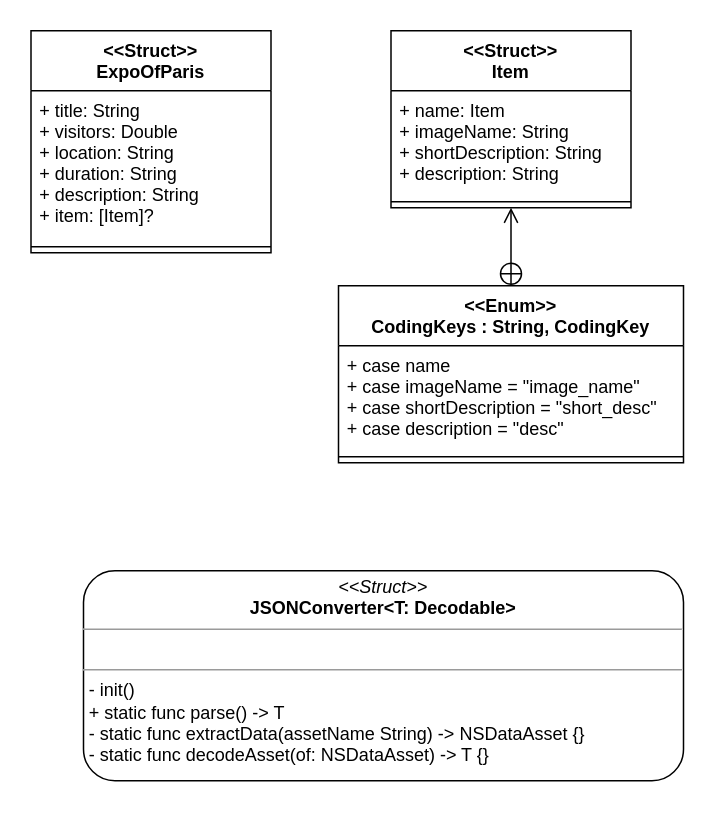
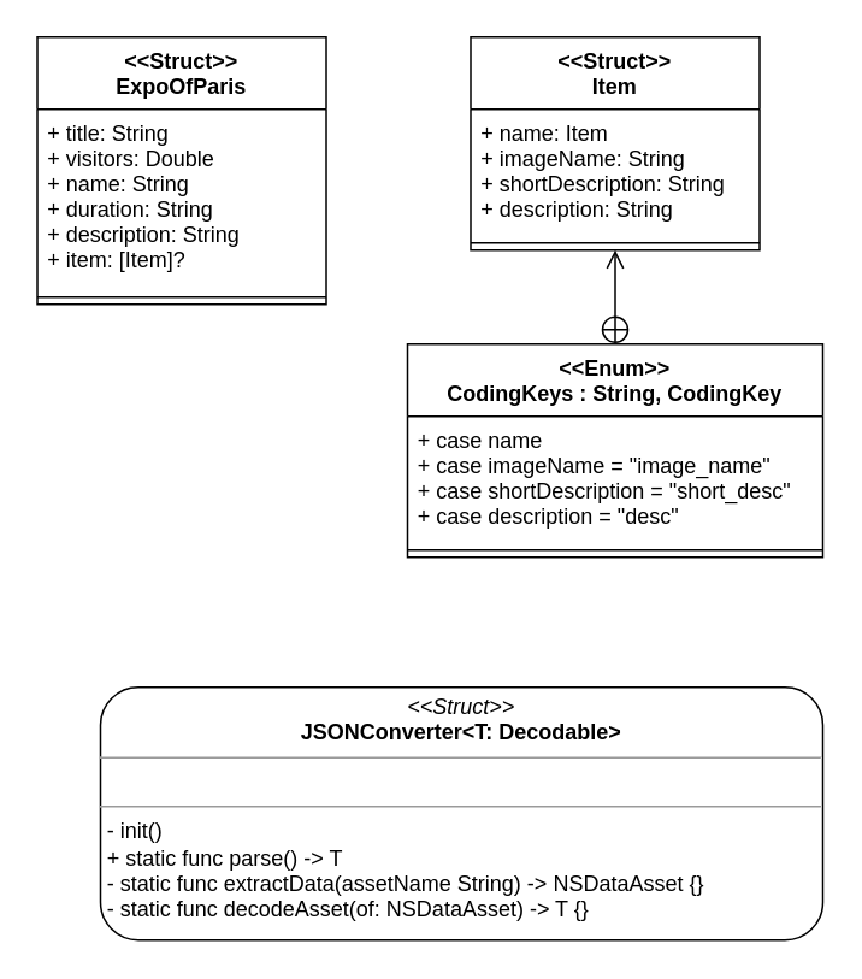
- <mxCell id="3" value="+ title: String&#10;+ visitors: Double&#10;+ location: String&#10;+ duration: String&#10;+ description: String&#10;+ item: [Item]?&#10;" style="text;strokeColor=none;fillColor=none;align=left;verticalAlign=top;spacingLeft=4;spacingRight=4;overflow=hidden;rotatable=0;points=[[0,0.5],[1,0.5]];portConstraint=eastwest;" vertex="1" parent="2"><mxGeometry y="40" width="160" height="100" as="geometry" /></mxCell>
+ <mxCell id="3" value="+ title: String&#10;+ visitors: Double&#10;+ name: String&#10;+ duration: String&#10;+ description: String&#10;+ item: [Item]?&#10;" style="text;strokeColor=none;fillColor=none;align=left;verticalAlign=top;spacingLeft=4;spacingRight=4;overflow=hidden;rotatable=0;points=[[0,0.5],[1,0.5]];portConstraint=eastwest;" vertex="1" parent="2"><mxGeometry y="40" width="160" height="100" as="geometry" /></mxCell>
